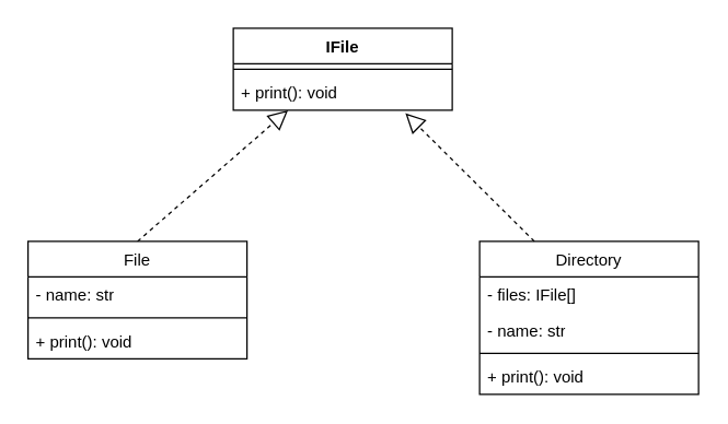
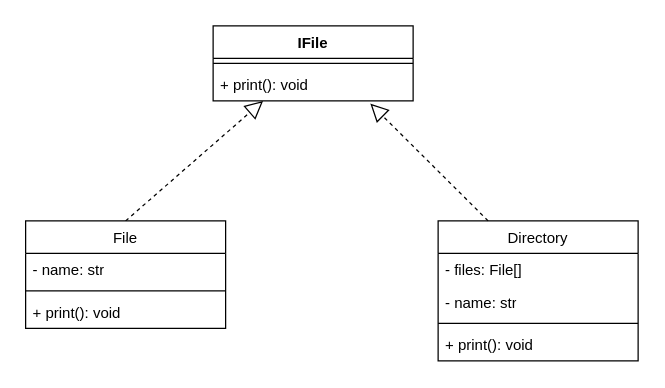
- <mxCell id="3" value="- files: IFile[]" style="text;strokeColor=none;fillColor=none;align=left;verticalAlign=top;spacingLeft=4;spacingRight=4;overflow=hidden;rotatable=0;points=[[0,0.5],[1,0.5]];portConstraint=eastwest;whiteSpace=wrap;html=1;" parent="2" vertex="1"><mxGeometry y="26" width="160" height="26" as="geometry" /></mxCell>
+ <mxCell id="3" value="- files: File[]" style="text;strokeColor=none;fillColor=none;align=left;verticalAlign=top;spacingLeft=4;spacingRight=4;overflow=hidden;rotatable=0;points=[[0,0.5],[1,0.5]];portConstraint=eastwest;whiteSpace=wrap;html=1;" parent="2" vertex="1"><mxGeometry y="26" width="160" height="26" as="geometry" /></mxCell>
